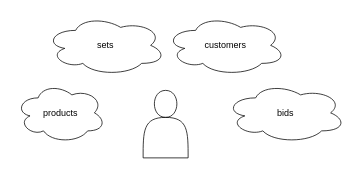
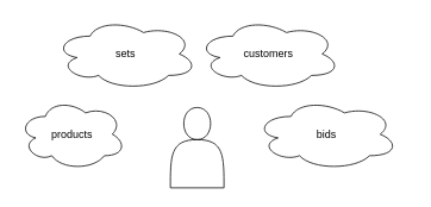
- <mxCell id="5" value="bids" style="ellipse;shape=cloud;whiteSpace=wrap;html=1;" parent="1" vertex="1"><mxGeometry x="300" y="110" width="160" height="80" as="geometry" /></mxCell>
+ <mxCell id="5" value="bids" style="ellipse;shape=cloud;whiteSpace=wrap;html=1;" parent="1" vertex="1"><mxGeometry x="285" y="110" width="160" height="80" as="geometry" /></mxCell>
